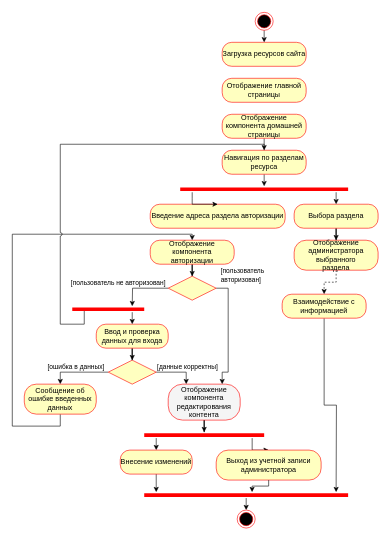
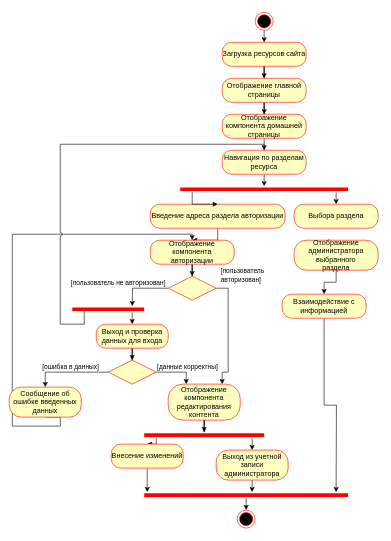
+ <mxCell id="4" value="" style="edgeStyle=orthogonalEdgeStyle;rounded=0;orthogonalLoop=1;jettySize=auto;html=1;" parent="1" source="5" target="7" edge="1"><mxGeometry relative="1" as="geometry" /></mxCell>
+ <mxCell id="6" value="" style="edgeStyle=orthogonalEdgeStyle;rounded=0;orthogonalLoop=1;jettySize=auto;html=1;" parent="1" source="7" target="9" edge="1"><mxGeometry relative="1" as="geometry" /></mxCell>
+ <mxCell id="12" value="" style="edgeStyle=orthogonalEdgeStyle;rounded=0;orthogonalLoop=1;jettySize=auto;html=1;" parent="1" source="13" target="19" edge="1"><mxGeometry relative="1" as="geometry" /></mxCell>
- <mxCell id="16" style="edgeStyle=orthogonalEdgeStyle;rounded=0;jumpStyle=arc;orthogonalLoop=1;jettySize=auto;html=1;entryX=0.5;entryY=0;entryDx=0;entryDy=0;" edge="1" parent="1" source="17" target="15"><mxGeometry relative="1" as="geometry" /></mxCell>
- <mxCell id="14" value="" style="edgeStyle=orthogonalEdgeStyle;rounded=0;jumpStyle=arc;orthogonalLoop=1;jettySize=auto;html=1;dashed=1;" edge="1" parent="1" source="15" target="52"><mxGeometry relative="1" as="geometry" /></mxCell>
+ <mxCell id="14" value="" style="edgeStyle=orthogonalEdgeStyle;rounded=0;jumpStyle=arc;orthogonalLoop=1;jettySize=auto;html=1;" edge="1" parent="1" source="15" target="52"><mxGeometry relative="1" as="geometry" /></mxCell>
- <mxCell id="36" value="Ввод и проверка данных для входа" style="rounded=1;whiteSpace=wrap;html=1;arcSize=40;fontColor=#000000;fillColor=#ffffc0;strokeColor=#ff0000;" parent="1" vertex="1"><mxGeometry x="160" y="540" width="120" height="40" as="geometry" /></mxCell>
+ <mxCell id="36" value="Выход и проверка данных для входа" style="rounded=1;whiteSpace=wrap;html=1;arcSize=40;fontColor=#000000;fillColor=#ffffc0;strokeColor=#ff0000;" parent="1" vertex="1"><mxGeometry x="160" y="540" width="120" height="40" as="geometry" /></mxCell>
- <mxCell id="41" value="Сообщение об ошибке введенных данных" style="rounded=1;whiteSpace=wrap;html=1;arcSize=40;fontColor=#000000;fillColor=#ffffc0;strokeColor=#ff0000;" vertex="1" parent="1"><mxGeometry x="40" y="640" width="120" height="50" as="geometry" /></mxCell>
+ <mxCell id="41" value="Сообщение об ошибке введенных данных" style="rounded=1;whiteSpace=wrap;html=1;arcSize=40;fontColor=#000000;fillColor=#ffffc0;strokeColor=#ff0000;" vertex="1" parent="1"><mxGeometry x="15" y="645" width="120" height="50" as="geometry" /></mxCell>
- <mxCell id="29" value="Отображение компонента редактирования контента" style="rounded=1;whiteSpace=wrap;html=1;arcSize=40;fontColor=#000000;fillColor=#f5f5f5;strokeColor=#ff0000;" parent="1" vertex="1"><mxGeometry x="280" y="640" width="120" height="60" as="geometry" /></mxCell>
+ <mxCell id="29" value="Отображение компонента редактирования контента" style="rounded=1;whiteSpace=wrap;html=1;arcSize=40;fontColor=#000000;fillColor=#ffffc0;strokeColor=#ff0000;" parent="1" vertex="1"><mxGeometry x="280" y="640" width="120" height="60" as="geometry" /></mxCell>
- <mxCell id="34" value="Внесение изменений" style="rounded=1;whiteSpace=wrap;html=1;arcSize=40;fontColor=#000000;fillColor=#ffffc0;strokeColor=#ff0000;" parent="1" vertex="1"><mxGeometry x="200" y="750" width="120" height="40" as="geometry" /></mxCell>
+ <mxCell id="34" value="Внесение изменений" style="rounded=1;whiteSpace=wrap;html=1;arcSize=40;fontColor=#000000;fillColor=#ffffc0;strokeColor=#ff0000;" parent="1" vertex="1"><mxGeometry x="185" y="740" width="120" height="40" as="geometry" /></mxCell>
- <mxCell id="37" value="Выход из учетной записи администратора" style="rounded=1;whiteSpace=wrap;html=1;arcSize=40;fontColor=#000000;fillColor=#ffffc0;strokeColor=#ff0000;" parent="1" vertex="1"><mxGeometry x="360" y="750" width="175" height="50" as="geometry" /></mxCell>
+ <mxCell id="37" value="Выход из учетной записи администратора" style="rounded=1;whiteSpace=wrap;html=1;arcSize=40;fontColor=#000000;fillColor=#ffffc0;strokeColor=#ff0000;" parent="1" vertex="1"><mxGeometry x="360" y="750" width="120" height="50" as="geometry" /></mxCell>
